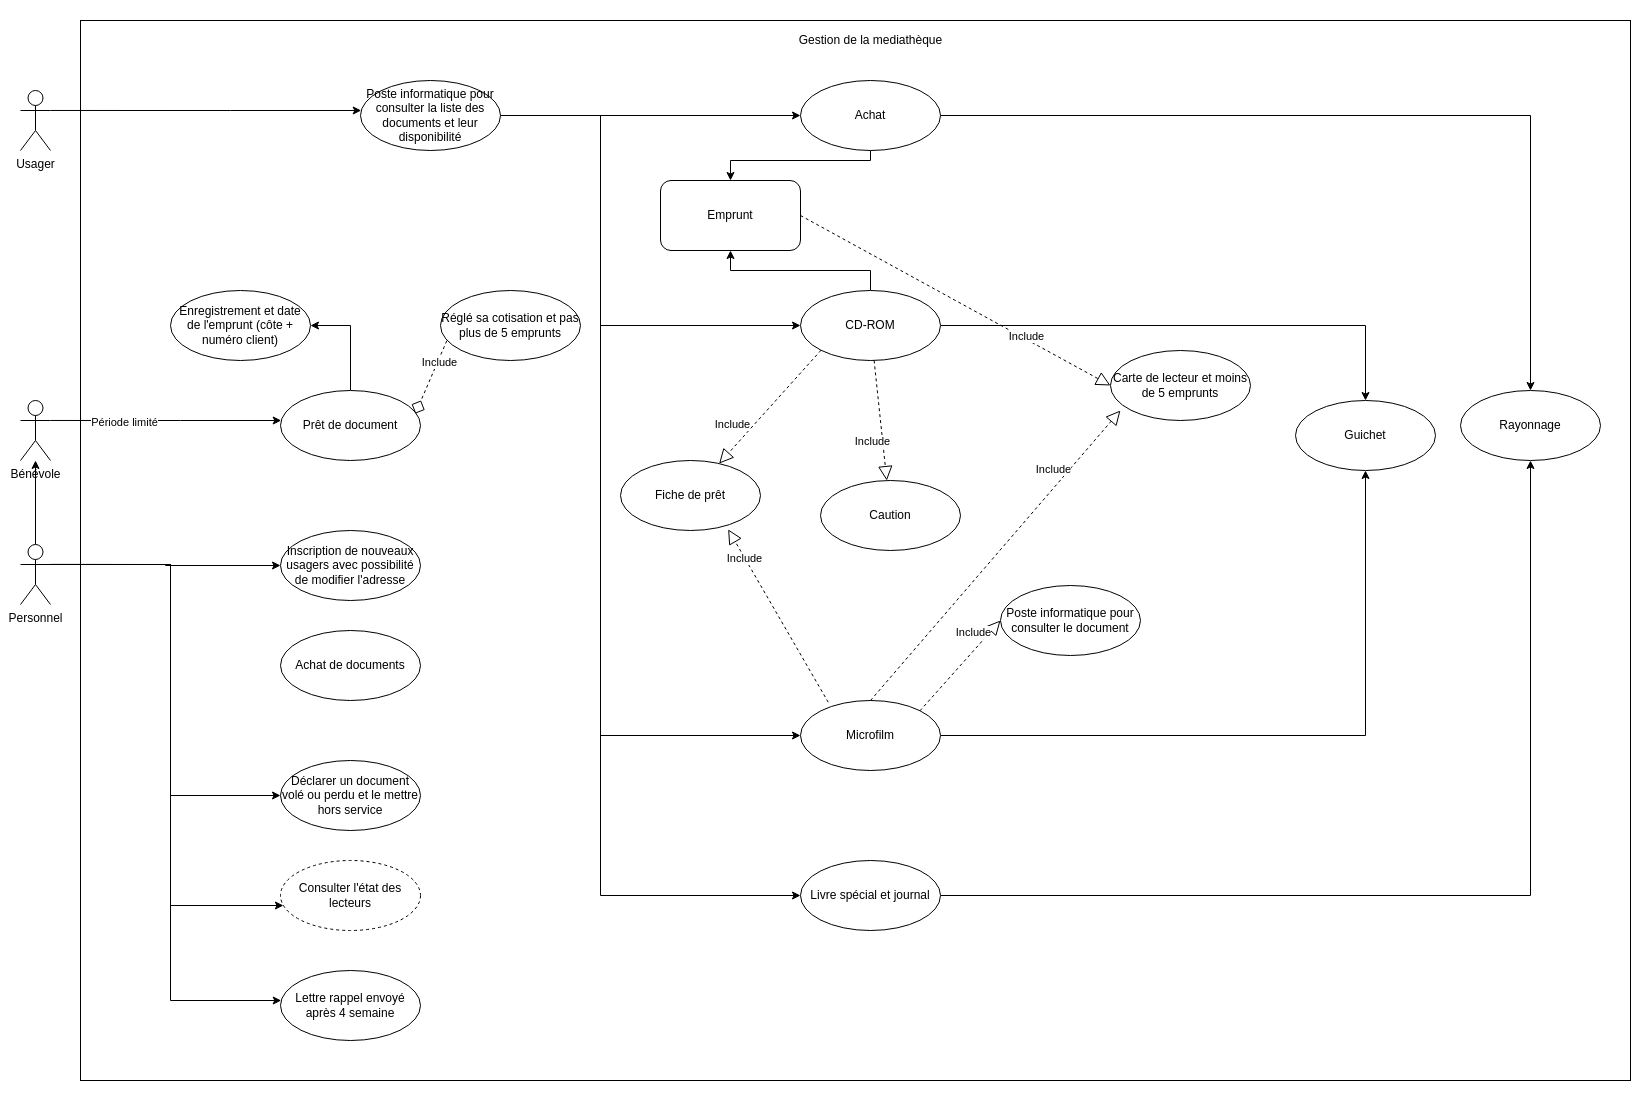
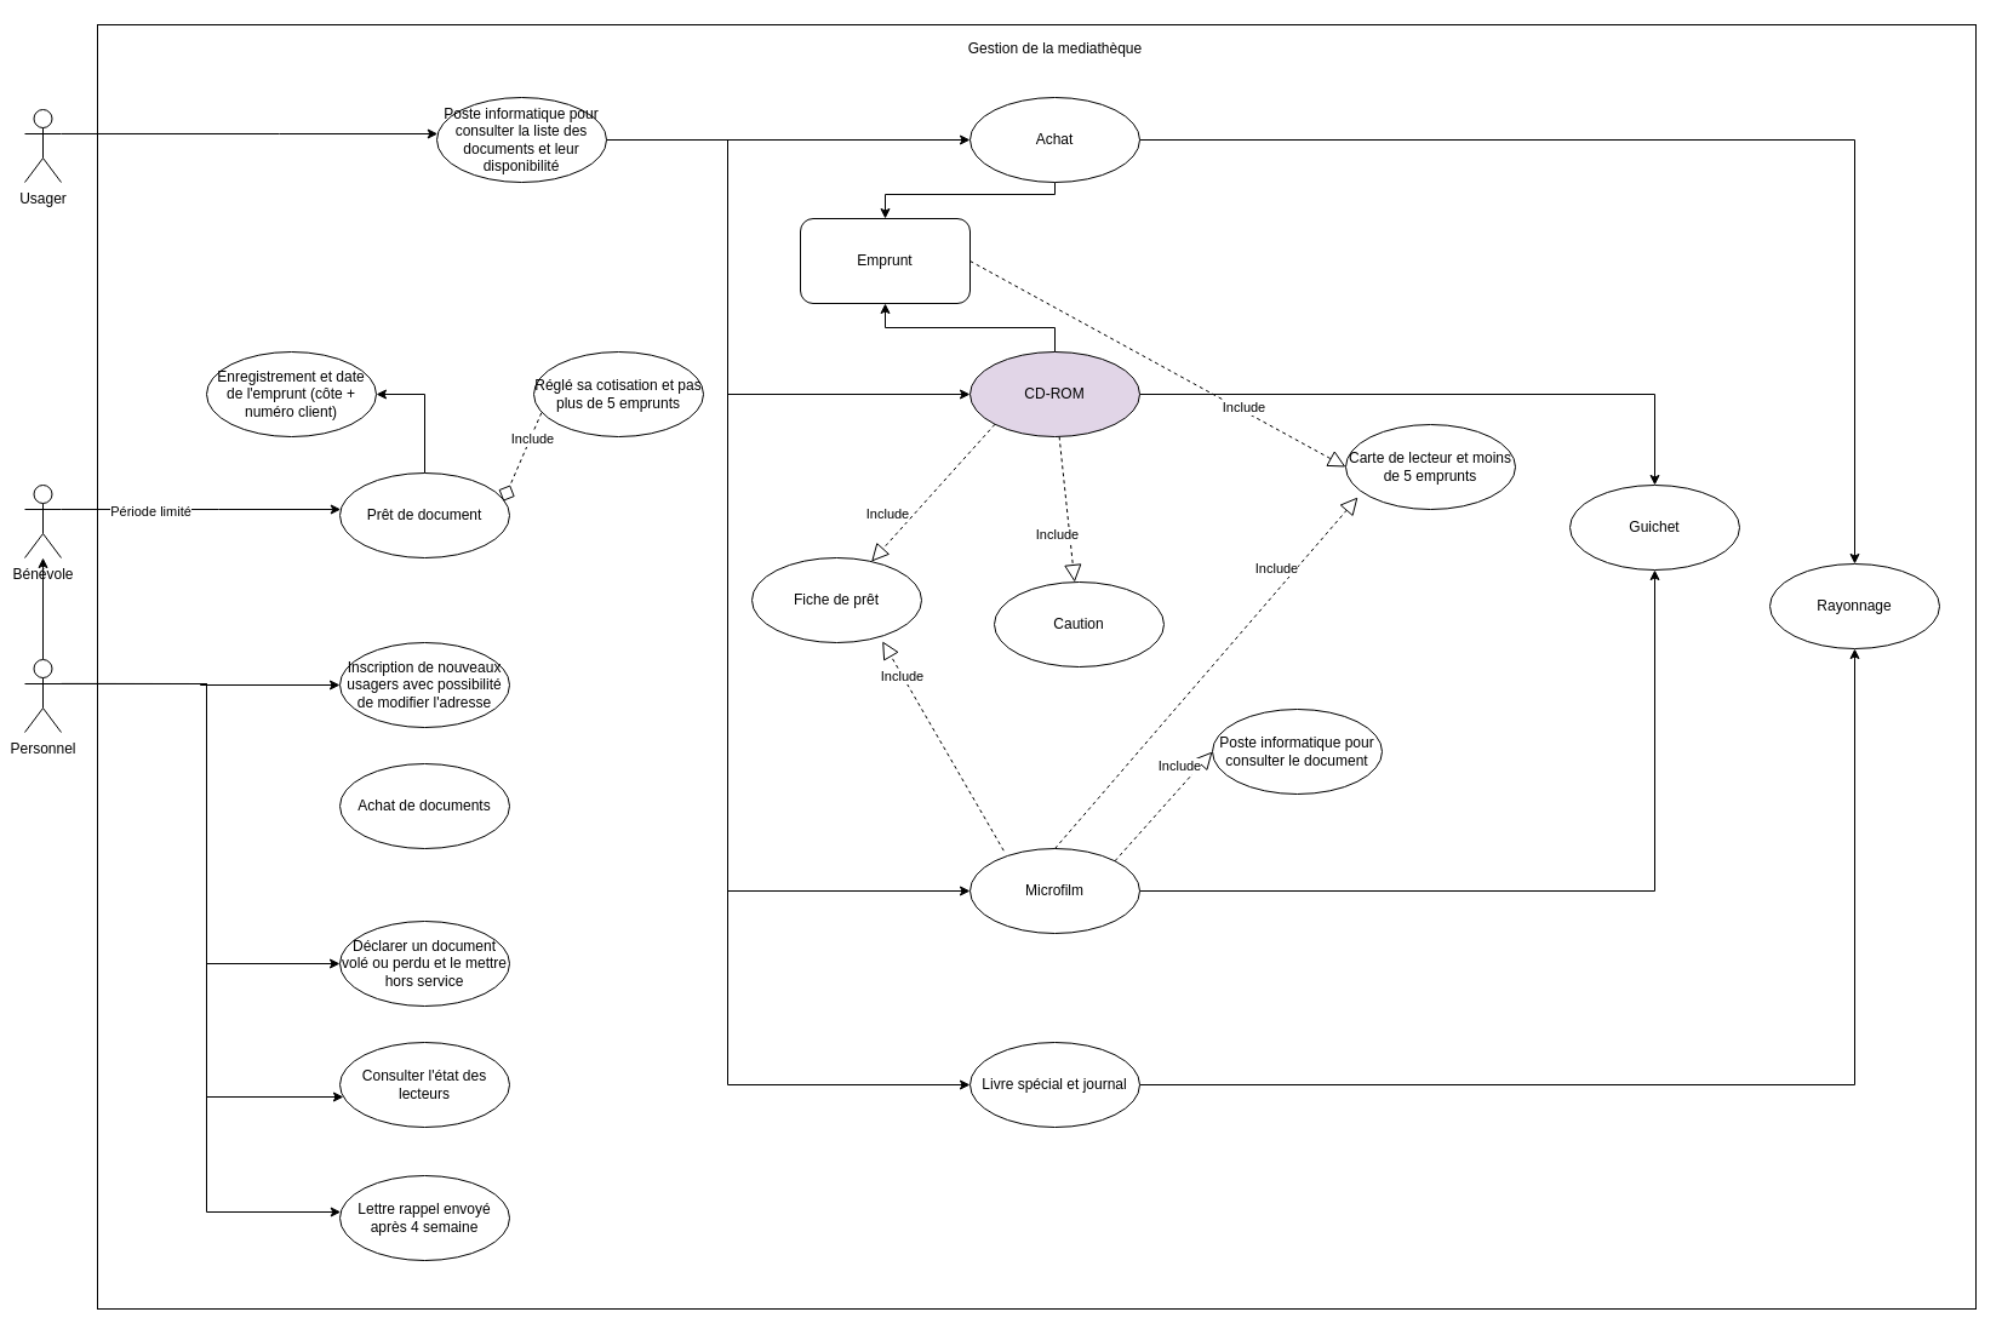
- <mxCell id="21" value="CD-ROM" style="ellipse;whiteSpace=wrap;html=1;" vertex="1" parent="1"><mxGeometry x="800" y="290" width="140" height="70" as="geometry" /></mxCell>
+ <mxCell id="21" value="CD-ROM" style="ellipse;whiteSpace=wrap;html=1;fillColor=#e1d5e7;" vertex="1" parent="1"><mxGeometry x="800" y="290" width="140" height="70" as="geometry" /></mxCell>
- <mxCell id="30" value="Rayonnage" style="ellipse;whiteSpace=wrap;html=1;" vertex="1" parent="1"><mxGeometry x="1460" y="390" width="140" height="70" as="geometry" /></mxCell>
+ <mxCell id="30" value="Rayonnage" style="ellipse;whiteSpace=wrap;html=1;" vertex="1" parent="1"><mxGeometry x="1460" y="465" width="140" height="70" as="geometry" /></mxCell>
- <mxCell id="50" value="Consulter l'état des lecteurs" style="ellipse;whiteSpace=wrap;html=1;dashed=1;" vertex="1" parent="1"><mxGeometry x="280" y="860" width="140" height="70" as="geometry" /></mxCell>
+ <mxCell id="50" value="Consulter l'état des lecteurs" style="ellipse;whiteSpace=wrap;html=1;" vertex="1" parent="1"><mxGeometry x="280" y="860" width="140" height="70" as="geometry" /></mxCell>
